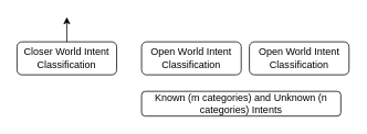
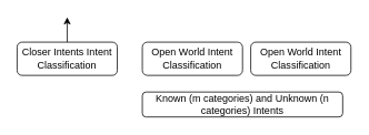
- <mxCell id="2" value="Closer World Intent Classification" style="rounded=1;whiteSpace=wrap;html=1;" vertex="1" parent="1"><mxGeometry x="20" y="50" width="120" height="40" as="geometry" /></mxCell>
+ <mxCell id="2" value="Closer Intents Intent Classification" style="rounded=1;whiteSpace=wrap;html=1;" vertex="1" parent="1"><mxGeometry x="20" y="50" width="120" height="40" as="geometry" /></mxCell>
